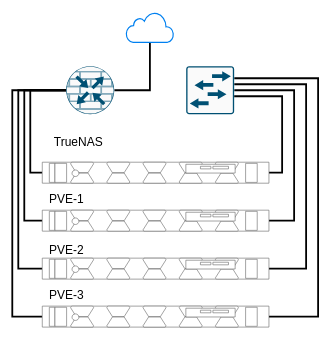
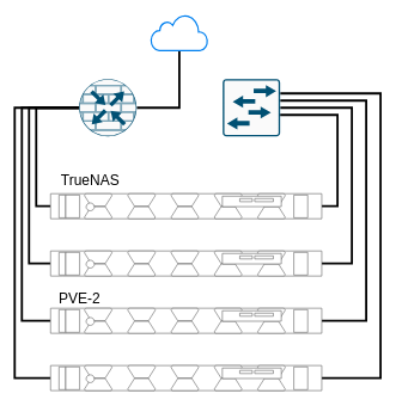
- <mxCell id="18" value="TrueNAS" style="text;html=1;align=center;verticalAlign=middle;resizable=0;points=[];autosize=1;strokeColor=none;fillColor=none;fontSize=20;" vertex="1" parent="1"><mxGeometry x="75" y="215" width="110" height="40" as="geometry" /></mxCell>
+ <mxCell id="18" value="TrueNAS" style="text;html=1;align=center;verticalAlign=middle;resizable=0;points=[];autosize=1;strokeColor=none;fillColor=none;fontSize=20;" vertex="1" parent="1"><mxGeometry x="70" y="230" width="110" height="40" as="geometry" /></mxCell>
- <mxCell id="19" value="PVE-1" style="text;html=1;align=center;verticalAlign=middle;resizable=0;points=[];autosize=1;strokeColor=none;fillColor=none;fontSize=20;" vertex="1" parent="1"><mxGeometry x="70" y="310" width="80" height="40" as="geometry" /></mxCell>
- <mxCell id="21" value="PVE-3" style="text;html=1;align=center;verticalAlign=middle;resizable=0;points=[];autosize=1;strokeColor=none;fillColor=none;fontSize=20;" vertex="1" parent="1"><mxGeometry x="70" y="470" width="80" height="40" as="geometry" /></mxCell>
